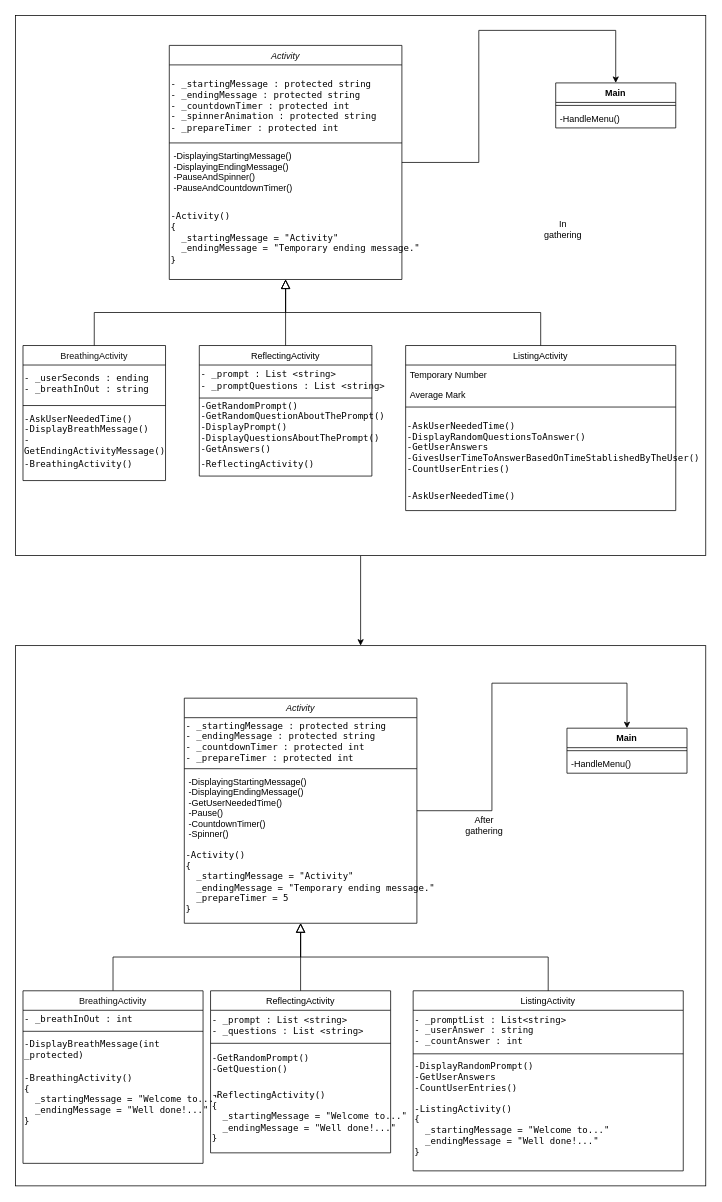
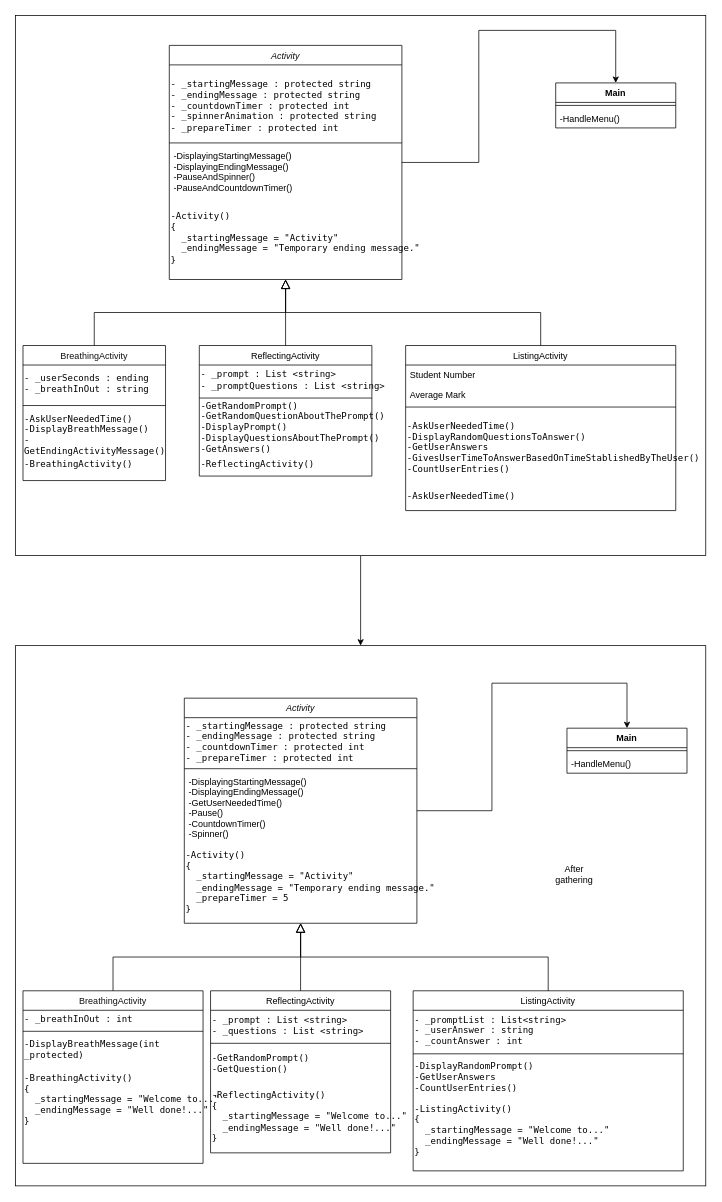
- <mxCell id="33" value="In gathering" style="text;strokeColor=none;align=center;fillColor=none;html=1;verticalAlign=middle;whiteSpace=wrap;rounded=0;fontColor=#000000;" vertex="1" parent="1"><mxGeometry x="720" y="290" width="60" height="30" as="geometry" /></mxCell>
- <mxCell id="23" value="Temporary Number" style="text;align=left;verticalAlign=top;spacingLeft=4;spacingRight=4;overflow=hidden;rotatable=0;points=[[0,0.5],[1,0.5]];portConstraint=eastwest;" vertex="1" parent="22"><mxGeometry y="26" width="360" height="26" as="geometry" /></mxCell>
+ <mxCell id="23" value="Student Number" style="text;align=left;verticalAlign=top;spacingLeft=4;spacingRight=4;overflow=hidden;rotatable=0;points=[[0,0.5],[1,0.5]];portConstraint=eastwest;" vertex="1" parent="22"><mxGeometry y="26" width="360" height="26" as="geometry" /></mxCell>
- <mxCell id="61" value="After gathering" style="text;strokeColor=none;align=center;fillColor=none;html=1;verticalAlign=middle;whiteSpace=wrap;rounded=0;fontColor=#000000;" vertex="1" parent="1"><mxGeometry x="615" y="1085" width="60" height="30" as="geometry" /></mxCell>
+ <mxCell id="61" value="After gathering" style="text;strokeColor=none;align=center;fillColor=none;html=1;verticalAlign=middle;whiteSpace=wrap;rounded=0;fontColor=#000000;" vertex="1" parent="1"><mxGeometry x="735" y="1150" width="60" height="30" as="geometry" /></mxCell>
